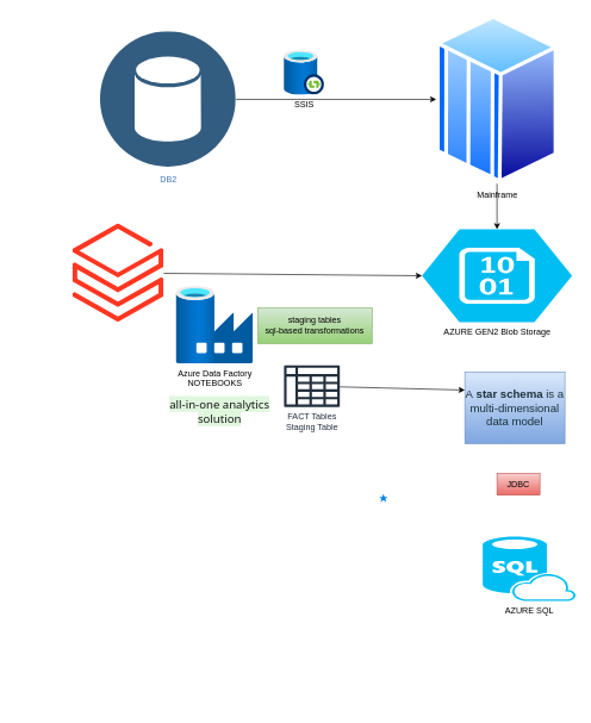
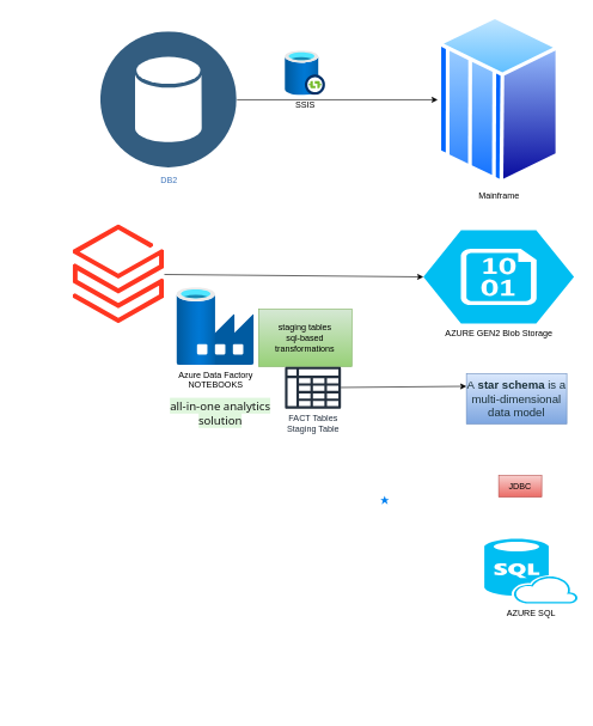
- <mxCell id="7" value="" style="endArrow=classic;html=1;rounded=0;exitX=0.5;exitY=1;exitDx=0;exitDy=0;entryX=0.5;entryY=0;entryDx=0;entryDy=0;entryPerimeter=0;" edge="1" parent="1" source="3" target="6"><mxGeometry width="50" height="50" relative="1" as="geometry"><mxPoint x="420" y="350" as="sourcePoint" /><mxPoint x="610" y="320" as="targetPoint" /></mxGeometry></mxCell>
- <mxCell id="12" value="&lt;div&gt;staging tables&lt;br&gt;&lt;/div&gt;sql-based transformations" style="text;html=1;align=center;verticalAlign=middle;whiteSpace=wrap;rounded=0;fillColor=#d5e8d4;gradientColor=#97d077;strokeColor=#82b366;" vertex="1" parent="1"><mxGeometry x="360.23" y="430" width="160" height="50" as="geometry" /></mxCell>
+ <mxCell id="12" value="&lt;div&gt;staging tables&lt;br&gt;&lt;/div&gt;sql-based transformations" style="text;html=1;align=center;verticalAlign=middle;whiteSpace=wrap;rounded=0;fillColor=#d5e8d4;gradientColor=#97d077;strokeColor=#82b366;" vertex="1" parent="1"><mxGeometry x="360.23" y="430" width="130" height="80" as="geometry" /></mxCell>
- <mxCell id="16" value="&lt;span style=&quot;color: rgb(27, 49, 57); font-family: &amp;quot;DM Sans&amp;quot;, sans-serif; font-size: medium; text-align: start;&quot;&gt;A&amp;nbsp;&lt;/span&gt;&lt;span style=&quot;border: 0px solid; box-sizing: border-box; --tw-border-spacing-x: 0; --tw-border-spacing-y: 0; --tw-translate-x: 0; --tw-translate-y: 0; --tw-rotate: 0; --tw-skew-x: 0; --tw-skew-y: 0; --tw-scale-x: 1; --tw-scale-y: 1; --tw-pan-x: ; --tw-pan-y: ; --tw-pinch-zoom: ; --tw-scroll-snap-strictness: proximity; --tw-ordinal: ; --tw-slashed-zero: ; --tw-numeric-figure: ; --tw-numeric-spacing: ; --tw-numeric-fraction: ; --tw-ring-inset: ; --tw-ring-offset-width: 0px; --tw-ring-offset-color: #fff; --tw-ring-color: rgba(59,130,246,.5); --tw-ring-offset-shadow: 0 0 #0000; --tw-ring-shadow: 0 0 #0000; --tw-shadow: 0 0 #0000; --tw-shadow-colored: 0 0 #0000; --tw-blur: ; --tw-brightness: ; --tw-contrast: ; --tw-grayscale: ; --tw-hue-rotate: ; --tw-invert: ; --tw-saturate: ; --tw-sepia: ; --tw-drop-shadow: ; --tw-backdrop-blur: ; --tw-backdrop-brightness: ; --tw-backdrop-contrast: ; --tw-backdrop-grayscale: ; --tw-backdrop-hue-rotate: ; --tw-backdrop-invert: ; --tw-backdrop-opacity: ; --tw-backdrop-saturate: ; --tw-backdrop-sepia: ; font-weight: bolder; color: rgb(27, 49, 57); font-family: &amp;quot;DM Sans&amp;quot;, sans-serif; font-size: medium; text-align: start;&quot;&gt;star schema&lt;/span&gt;&lt;span style=&quot;color: rgb(27, 49, 57); font-family: &amp;quot;DM Sans&amp;quot;, sans-serif; font-size: medium; text-align: start;&quot;&gt;&amp;nbsp;is a multi-dimensional data model&lt;/span&gt;" style="text;html=1;align=center;verticalAlign=middle;whiteSpace=wrap;rounded=0;fillColor=#dae8fc;gradientColor=#7ea6e0;strokeColor=#6c8ebf;" vertex="1" parent="1"><mxGeometry x="650" y="520" width="140" height="100" as="geometry" /></mxCell>
+ <mxCell id="16" value="&lt;span style=&quot;color: rgb(27, 49, 57); font-family: &amp;quot;DM Sans&amp;quot;, sans-serif; font-size: medium; text-align: start;&quot;&gt;A&amp;nbsp;&lt;/span&gt;&lt;span style=&quot;border: 0px solid; box-sizing: border-box; --tw-border-spacing-x: 0; --tw-border-spacing-y: 0; --tw-translate-x: 0; --tw-translate-y: 0; --tw-rotate: 0; --tw-skew-x: 0; --tw-skew-y: 0; --tw-scale-x: 1; --tw-scale-y: 1; --tw-pan-x: ; --tw-pan-y: ; --tw-pinch-zoom: ; --tw-scroll-snap-strictness: proximity; --tw-ordinal: ; --tw-slashed-zero: ; --tw-numeric-figure: ; --tw-numeric-spacing: ; --tw-numeric-fraction: ; --tw-ring-inset: ; --tw-ring-offset-width: 0px; --tw-ring-offset-color: #fff; --tw-ring-color: rgba(59,130,246,.5); --tw-ring-offset-shadow: 0 0 #0000; --tw-ring-shadow: 0 0 #0000; --tw-shadow: 0 0 #0000; --tw-shadow-colored: 0 0 #0000; --tw-blur: ; --tw-brightness: ; --tw-contrast: ; --tw-grayscale: ; --tw-hue-rotate: ; --tw-invert: ; --tw-saturate: ; --tw-sepia: ; --tw-drop-shadow: ; --tw-backdrop-blur: ; --tw-backdrop-brightness: ; --tw-backdrop-contrast: ; --tw-backdrop-grayscale: ; --tw-backdrop-hue-rotate: ; --tw-backdrop-invert: ; --tw-backdrop-opacity: ; --tw-backdrop-saturate: ; --tw-backdrop-sepia: ; font-weight: bolder; color: rgb(27, 49, 57); font-family: &amp;quot;DM Sans&amp;quot;, sans-serif; font-size: medium; text-align: start;&quot;&gt;star schema&lt;/span&gt;&lt;span style=&quot;color: rgb(27, 49, 57); font-family: &amp;quot;DM Sans&amp;quot;, sans-serif; font-size: medium; text-align: start;&quot;&gt;&amp;nbsp;is a multi-dimensional data model&lt;/span&gt;" style="text;html=1;align=center;verticalAlign=middle;whiteSpace=wrap;rounded=0;fillColor=#dae8fc;gradientColor=#7ea6e0;strokeColor=#6c8ebf;" vertex="1" parent="1"><mxGeometry x="650" y="520" width="140" height="70" as="geometry" /></mxCell>
